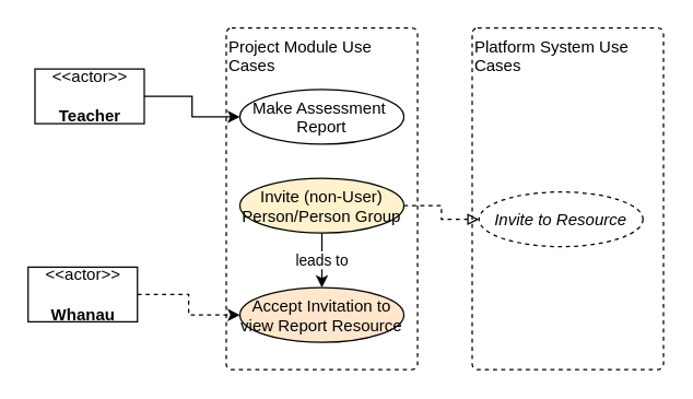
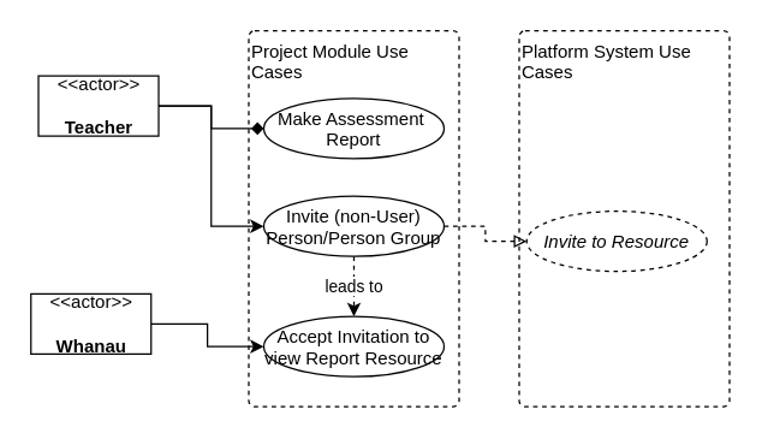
- <mxCell id="9" style="edgeStyle=orthogonalEdgeStyle;rounded=0;orthogonalLoop=1;jettySize=auto;html=1;entryX=0;entryY=0.5;entryDx=0;entryDy=0;endArrow=classic;endFill=1;" edge="1" parent="1" source="11" target="7"><mxGeometry relative="1" as="geometry" /></mxCell>
+ <mxCell id="9" style="edgeStyle=orthogonalEdgeStyle;rounded=0;orthogonalLoop=1;jettySize=auto;html=1;entryX=0;entryY=0.5;entryDx=0;entryDy=0;endArrow=diamond;endFill=1;" edge="1" parent="1" source="11" target="7"><mxGeometry relative="1" as="geometry" /></mxCell>
+ <mxCell id="10" style="edgeStyle=orthogonalEdgeStyle;rounded=0;orthogonalLoop=1;jettySize=auto;html=1;entryX=0;entryY=0.5;entryDx=0;entryDy=0;endArrow=classic;endFill=1;" edge="1" parent="1" source="11" target="6"><mxGeometry relative="1" as="geometry" /></mxCell>
- <mxCell id="6" value="Invite (non-User)&#10;Person/Person Group" style="ellipse;fillColor=#fff2cc;" vertex="1" parent="4"><mxGeometry x="10" y="110" width="120" height="40" as="geometry" /></mxCell>
+ <mxCell id="6" value="Invite (non-User)&#10;Person/Person Group" style="ellipse;" vertex="1" parent="4"><mxGeometry x="10" y="110" width="120" height="40" as="geometry" /></mxCell>
- <mxCell id="5" value="leads to" style="edgeStyle=orthogonalEdgeStyle;rounded=0;orthogonalLoop=1;jettySize=auto;html=1;endArrow=classic;endFill=1;" edge="1" parent="4" source="6" target="8"><mxGeometry relative="1" as="geometry" /></mxCell>
+ <mxCell id="5" value="leads to" style="edgeStyle=orthogonalEdgeStyle;rounded=0;orthogonalLoop=1;jettySize=auto;html=1;endArrow=classic;endFill=1;dashed=1;" edge="1" parent="4" source="6" target="8"><mxGeometry relative="1" as="geometry" /></mxCell>
- <mxCell id="12" style="edgeStyle=orthogonalEdgeStyle;rounded=0;orthogonalLoop=1;jettySize=auto;html=1;entryX=0;entryY=0.5;entryDx=0;entryDy=0;endArrow=classic;endFill=1;dashed=1;" edge="1" parent="1" source="13" target="8"><mxGeometry relative="1" as="geometry" /></mxCell>
+ <mxCell id="12" style="edgeStyle=orthogonalEdgeStyle;rounded=0;orthogonalLoop=1;jettySize=auto;html=1;entryX=0;entryY=0.5;entryDx=0;entryDy=0;endArrow=classic;endFill=1;" edge="1" parent="1" source="13" target="8"><mxGeometry relative="1" as="geometry" /></mxCell>
- <mxCell id="8" value="Accept Invitation to &#10;view Report Resource" style="ellipse;fillColor=#ffe6cc;" vertex="1" parent="4"><mxGeometry x="10" y="190" width="120" height="40" as="geometry" /></mxCell>
+ <mxCell id="8" value="Accept Invitation to &#10;view Report Resource" style="ellipse;" vertex="1" parent="4"><mxGeometry x="10" y="190" width="120" height="40" as="geometry" /></mxCell>
